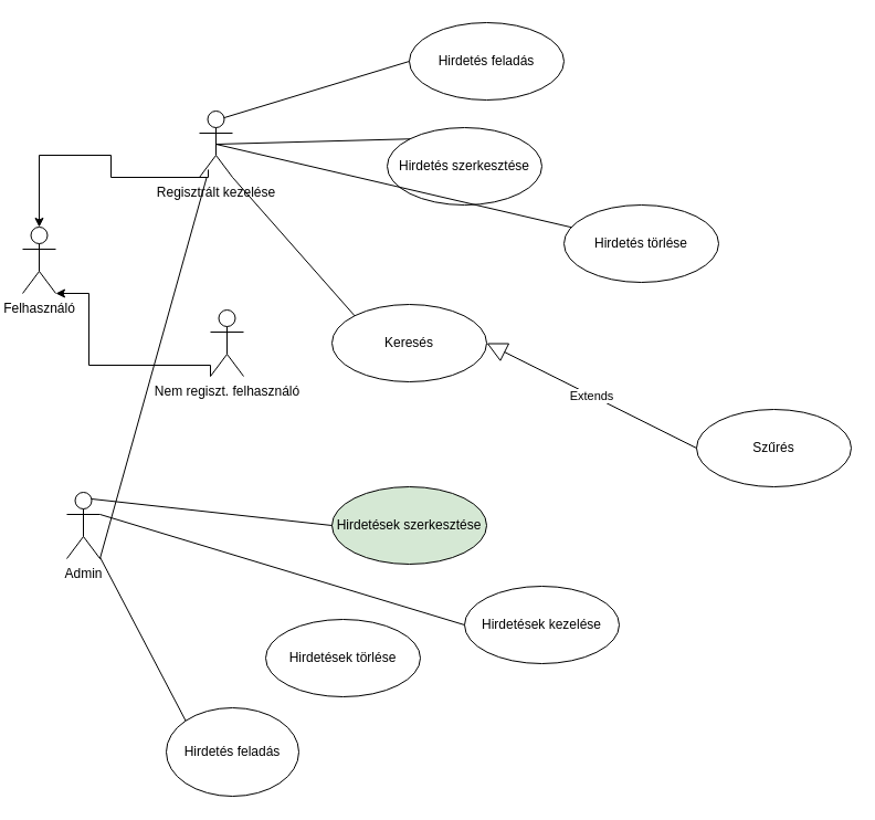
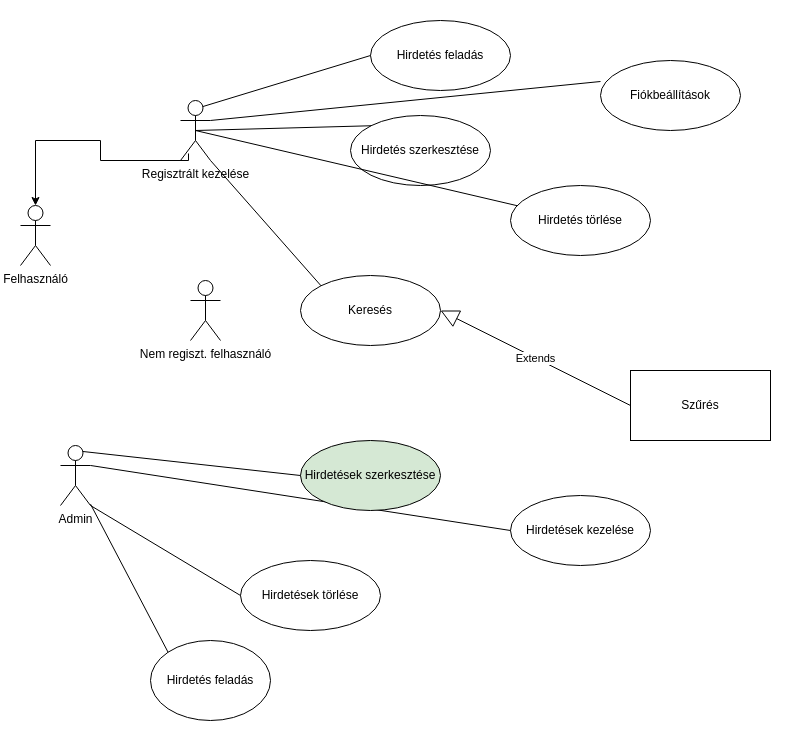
+ <mxCell id="10" value="Fiókbeállítások" style="ellipse;whiteSpace=wrap;html=1;" parent="1" vertex="1"><mxGeometry x="600" y="60" width="140" height="70" as="geometry" /></mxCell>
+ <mxCell id="15" value="" style="endArrow=none;html=1;entryX=0;entryY=0.3;entryDx=0;entryDy=0;entryPerimeter=0;exitX=1;exitY=0.333;exitDx=0;exitDy=0;exitPerimeter=0;" parent="1" source="4" target="10" edge="1"><mxGeometry width="50" height="50" relative="1" as="geometry"><mxPoint x="220" y="110" as="sourcePoint" /><mxPoint x="360" y="75" as="targetPoint" /></mxGeometry></mxCell>
- <mxCell id="5" style="edgeStyle=orthogonalEdgeStyle;rounded=0;orthogonalLoop=1;jettySize=auto;html=1;exitX=0;exitY=1;exitDx=0;exitDy=0;exitPerimeter=0;entryX=1;entryY=1;entryDx=0;entryDy=0;entryPerimeter=0;" parent="1" source="6" target="13" edge="1"><mxGeometry relative="1" as="geometry"><Array as="points"><mxPoint x="190" y="330" /><mxPoint x="80" y="330" /></Array></mxGeometry></mxCell>
- <mxCell id="18" value="" style="endArrow=none;html=1;exitX=1;exitY=1;exitDx=0;exitDy=0;exitPerimeter=0;" parent="1" source="2" target="4" edge="1"><mxGeometry width="50" height="50" relative="1" as="geometry"><mxPoint x="400" y="420" as="sourcePoint" /><mxPoint x="450" y="370" as="targetPoint" /></mxGeometry></mxCell>
+ <mxCell id="18" value="" style="endArrow=none;html=1;exitX=1;exitY=1;exitDx=0;exitDy=0;exitPerimeter=0;entryX=0;entryY=0.5;entryDx=0;entryDy=0;" parent="1" source="2" target="7" edge="1"><mxGeometry width="50" height="50" relative="1" as="geometry"><mxPoint x="400" y="420" as="sourcePoint" /><mxPoint x="450" y="370" as="targetPoint" /></mxGeometry></mxCell>
- <mxCell id="12" value="Szűrés" style="ellipse;whiteSpace=wrap;html=1;" parent="1" vertex="1"><mxGeometry x="630" y="370" width="140" height="70" as="geometry" /></mxCell>
+ <mxCell id="12" value="Szűrés" style="whiteSpace=wrap;html=1;rounded=0;" parent="1" vertex="1"><mxGeometry x="630" y="370" width="140" height="70" as="geometry" /></mxCell>
- <mxCell id="11" value="Hirdetések kezelése" style="ellipse;whiteSpace=wrap;html=1;" parent="1" vertex="1"><mxGeometry x="420" y="530" width="140" height="70" as="geometry" /></mxCell>
+ <mxCell id="11" value="Hirdetések kezelése" style="ellipse;whiteSpace=wrap;html=1;" parent="1" vertex="1"><mxGeometry x="510" y="495" width="140" height="70" as="geometry" /></mxCell>
